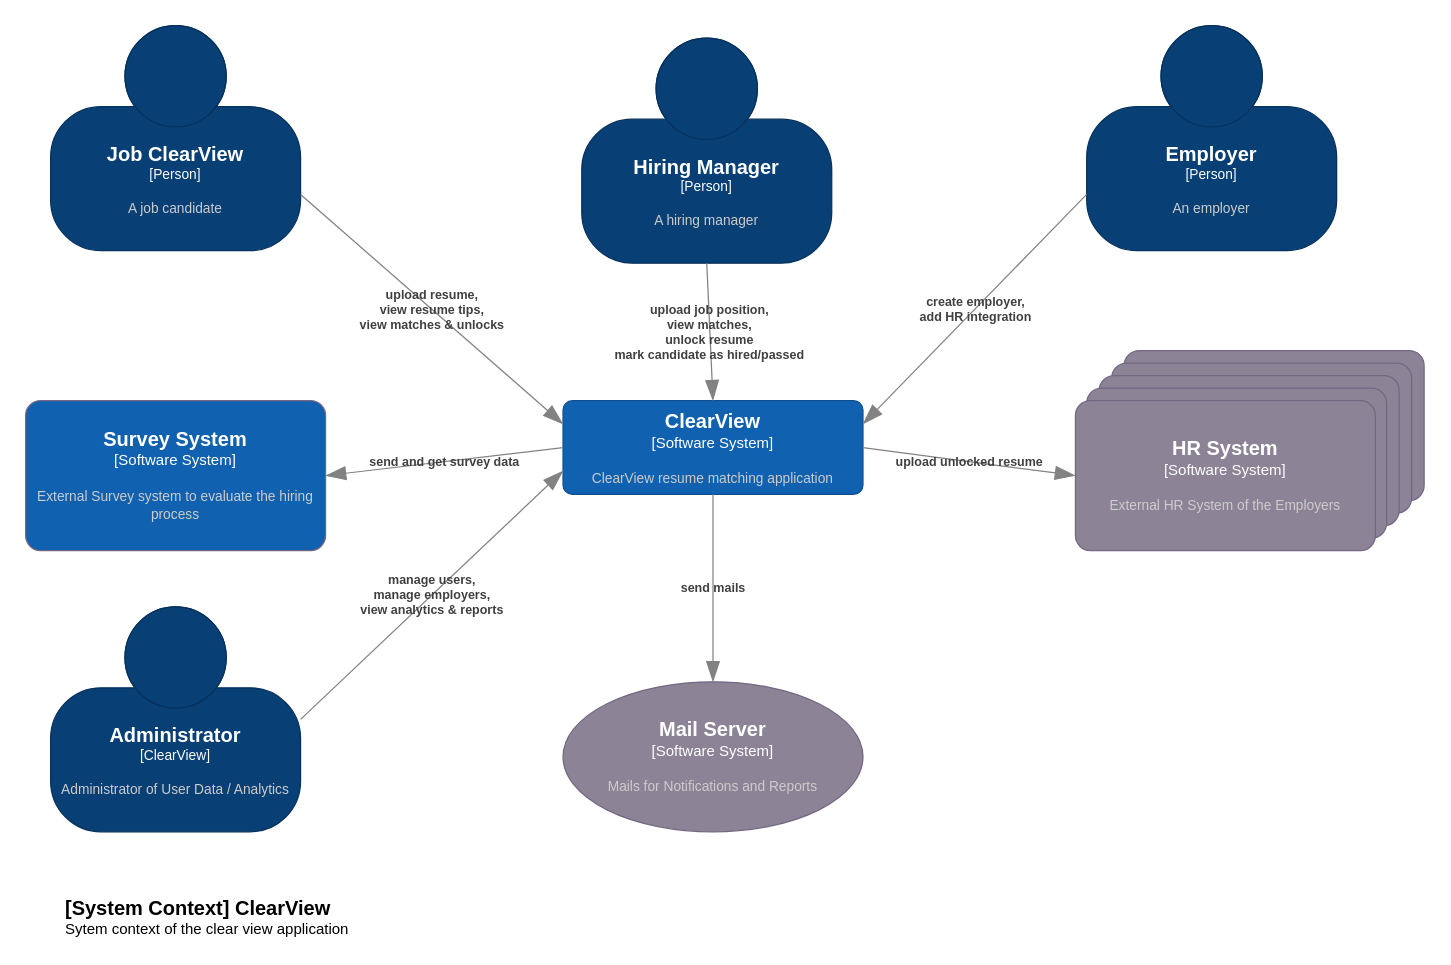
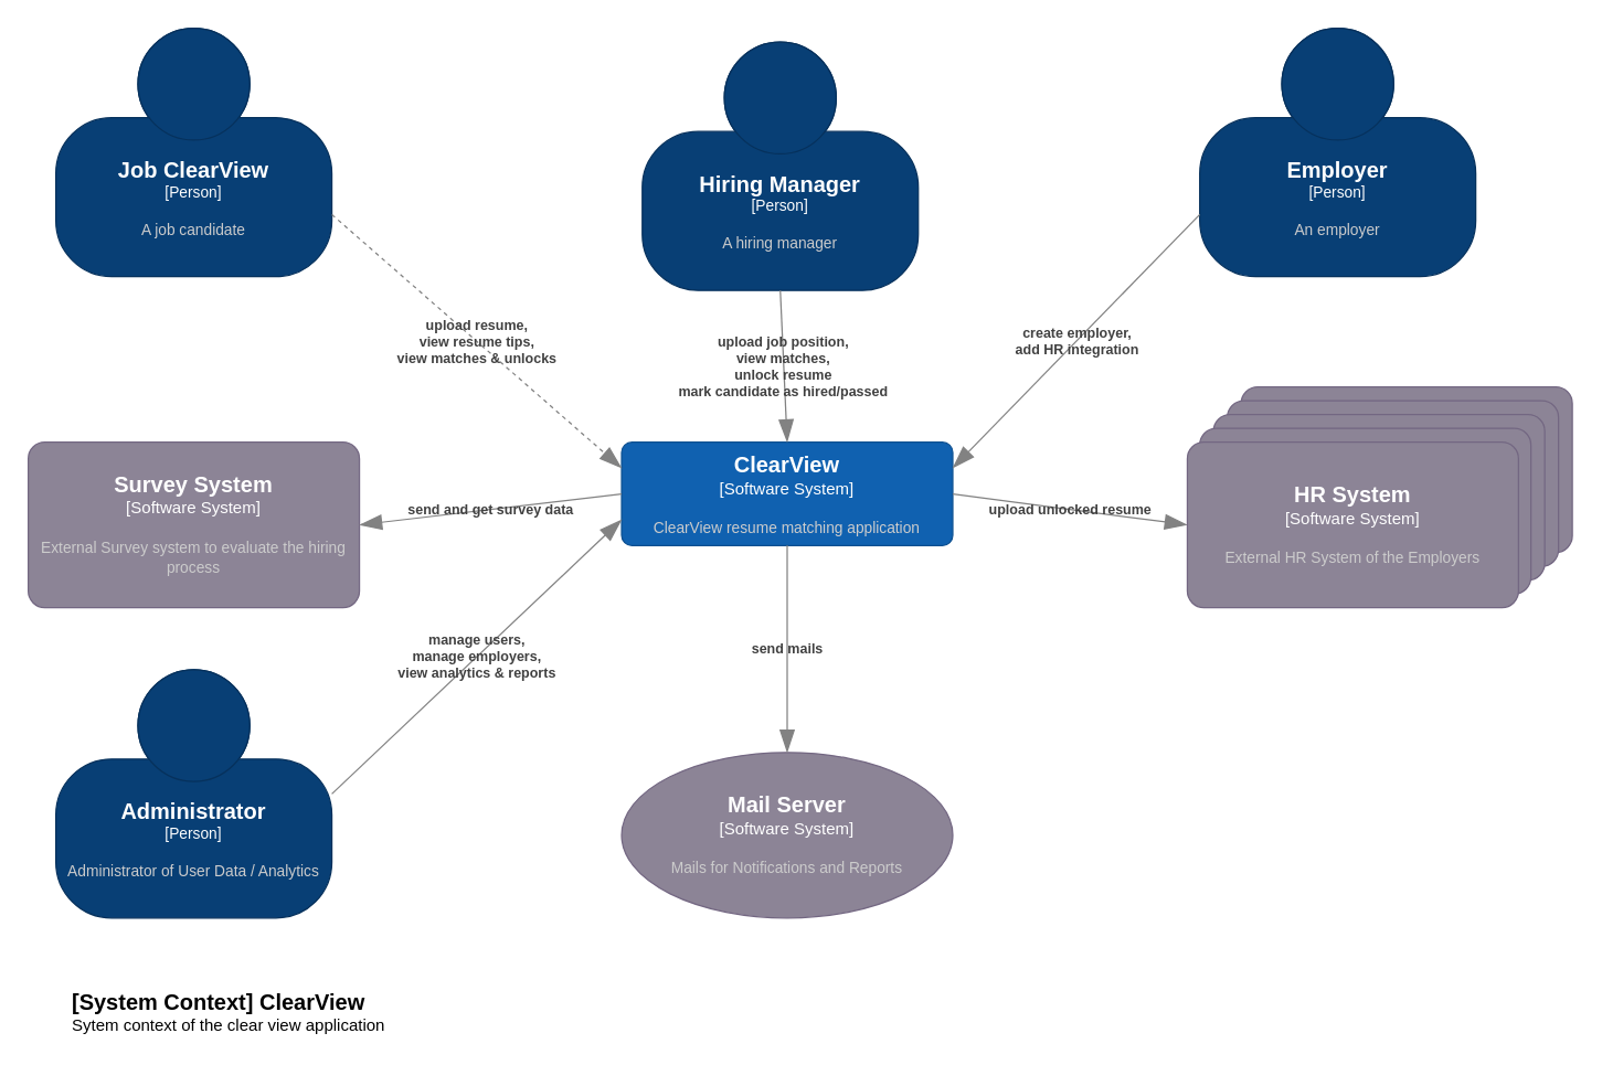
- <mxCell id="10" value="&lt;div style=&quot;text-align: left&quot;&gt;&lt;div style=&quot;text-align: center&quot;&gt;&lt;b&gt;upload resume,&#10;view resume tips,&#10;view matches &amp; unlocks&lt;/b&gt;&lt;/div&gt;&lt;/div&gt;" style="endArrow=blockThin;html=1;fontSize=10;fontColor=#404040;strokeWidth=1;endFill=1;strokeColor=#828282;elbow=vertical;metaEdit=1;endSize=14;startSize=14;jumpStyle=arc;jumpSize=16;rounded=0;entryX=0;entryY=0.25;entryDx=0;entryDy=0;entryPerimeter=0;labelBackgroundColor=none;exitX=1;exitY=0.75;exitDx=0;exitDy=0;exitPerimeter=0;" edge="1" parent="1" source="4" target="8"><mxGeometry width="240" relative="1" as="geometry"><mxPoint x="400" y="240" as="sourcePoint" /><mxPoint x="640" y="240" as="targetPoint" /></mxGeometry></mxCell>
+ <mxCell id="10" value="&lt;div style=&quot;text-align: left&quot;&gt;&lt;div style=&quot;text-align: center&quot;&gt;&lt;b&gt;upload resume,&#10;view resume tips,&#10;view matches &amp; unlocks&lt;/b&gt;&lt;/div&gt;&lt;/div&gt;" style="endArrow=blockThin;html=1;fontSize=10;fontColor=#404040;strokeWidth=1;endFill=1;strokeColor=#828282;elbow=vertical;metaEdit=1;endSize=14;startSize=14;jumpStyle=arc;jumpSize=16;rounded=0;entryX=0;entryY=0.25;entryDx=0;entryDy=0;entryPerimeter=0;labelBackgroundColor=none;exitX=1;exitY=0.75;exitDx=0;exitDy=0;exitPerimeter=0;dashed=1;" edge="1" parent="1" source="4" target="8"><mxGeometry width="240" relative="1" as="geometry"><mxPoint x="400" y="240" as="sourcePoint" /><mxPoint x="640" y="240" as="targetPoint" /></mxGeometry></mxCell>
- <mxCell id="20" value="&lt;font style=&quot;font-size: 16px&quot;&gt;&lt;b&gt;Survey System&lt;/b&gt;&lt;/font&gt;&lt;div&gt;[Software System]&lt;/div&gt;&lt;br&gt;&lt;div&gt;&lt;font style=&quot;font-size: 11px&quot;&gt;&lt;font color=&quot;#cccccc&quot;&gt;External Survey system to evaluate the hiring process&lt;/font&gt;&lt;/div&gt;" style="rounded=1;whiteSpace=wrap;html=1;labelBackgroundColor=none;fillColor=#1061b0;fontColor=#ffffff;align=center;arcSize=10;strokeColor=#736782;metaEdit=1;resizable=0;points=[[0.25,0,0],[0.5,0,0],[0.75,0,0],[1,0.25,0],[1,0.5,0],[1,0.75,0],[0.75,1,0],[0.5,1,0],[0.25,1,0],[0,0.75,0],[0,0.5,0],[0,0.25,0]];" vertex="1" parent="1"><mxGeometry x="20" y="320" width="240" height="120" as="geometry" /></mxCell>
+ <mxCell id="20" value="&lt;font style=&quot;font-size: 16px&quot;&gt;&lt;b&gt;Survey System&lt;/b&gt;&lt;/font&gt;&lt;div&gt;[Software System]&lt;/div&gt;&lt;br&gt;&lt;div&gt;&lt;font style=&quot;font-size: 11px&quot;&gt;&lt;font color=&quot;#cccccc&quot;&gt;External Survey system to evaluate the hiring process&lt;/font&gt;&lt;/div&gt;" style="rounded=1;whiteSpace=wrap;html=1;labelBackgroundColor=none;fillColor=#8C8496;fontColor=#ffffff;align=center;arcSize=10;strokeColor=#736782;metaEdit=1;resizable=0;points=[[0.25,0,0],[0.5,0,0],[0.75,0,0],[1,0.25,0],[1,0.5,0],[1,0.75,0],[0.75,1,0],[0.5,1,0],[0.25,1,0],[0,0.75,0],[0,0.5,0],[0,0.25,0]];" vertex="1" parent="1"><mxGeometry x="20" y="320" width="240" height="120" as="geometry" /></mxCell>
- <mxCell id="7" value="&lt;font style=&quot;font-size: 16px&quot;&gt;&lt;b&gt;Administrator&lt;/b&gt;&lt;/font&gt;&lt;div&gt;[ClearView]&lt;/div&gt;&lt;br&gt;&lt;div&gt;&lt;font style=&quot;font-size: 11px&quot;&gt;&lt;font color=&quot;#cccccc&quot;&gt;Administrator of User Data / Analytics&lt;/font&gt;&lt;/div&gt;" style="html=1;fontSize=11;dashed=0;whiteSpace=wrap;fillColor=#083F75;strokeColor=#06315C;fontColor=#ffffff;shape=mxgraph.c4.person2;align=center;metaEdit=1;points=[[0.5,0,0],[1,0.5,0],[1,0.75,0],[0.75,1,0],[0.5,1,0],[0.25,1,0],[0,0.75,0],[0,0.5,0]];resizable=0;" vertex="1" parent="1"><mxGeometry x="40" y="485" width="200" height="180" as="geometry" /></mxCell>
+ <mxCell id="7" value="&lt;font style=&quot;font-size: 16px&quot;&gt;&lt;b&gt;Administrator&lt;/b&gt;&lt;/font&gt;&lt;div&gt;[Person]&lt;/div&gt;&lt;br&gt;&lt;div&gt;&lt;font style=&quot;font-size: 11px&quot;&gt;&lt;font color=&quot;#cccccc&quot;&gt;Administrator of User Data / Analytics&lt;/font&gt;&lt;/div&gt;" style="html=1;fontSize=11;dashed=0;whiteSpace=wrap;fillColor=#083F75;strokeColor=#06315C;fontColor=#ffffff;shape=mxgraph.c4.person2;align=center;metaEdit=1;points=[[0.5,0,0],[1,0.5,0],[1,0.75,0],[0.75,1,0],[0.5,1,0],[0.25,1,0],[0,0.75,0],[0,0.5,0]];resizable=0;" vertex="1" parent="1"><mxGeometry x="40" y="485" width="200" height="180" as="geometry" /></mxCell>
